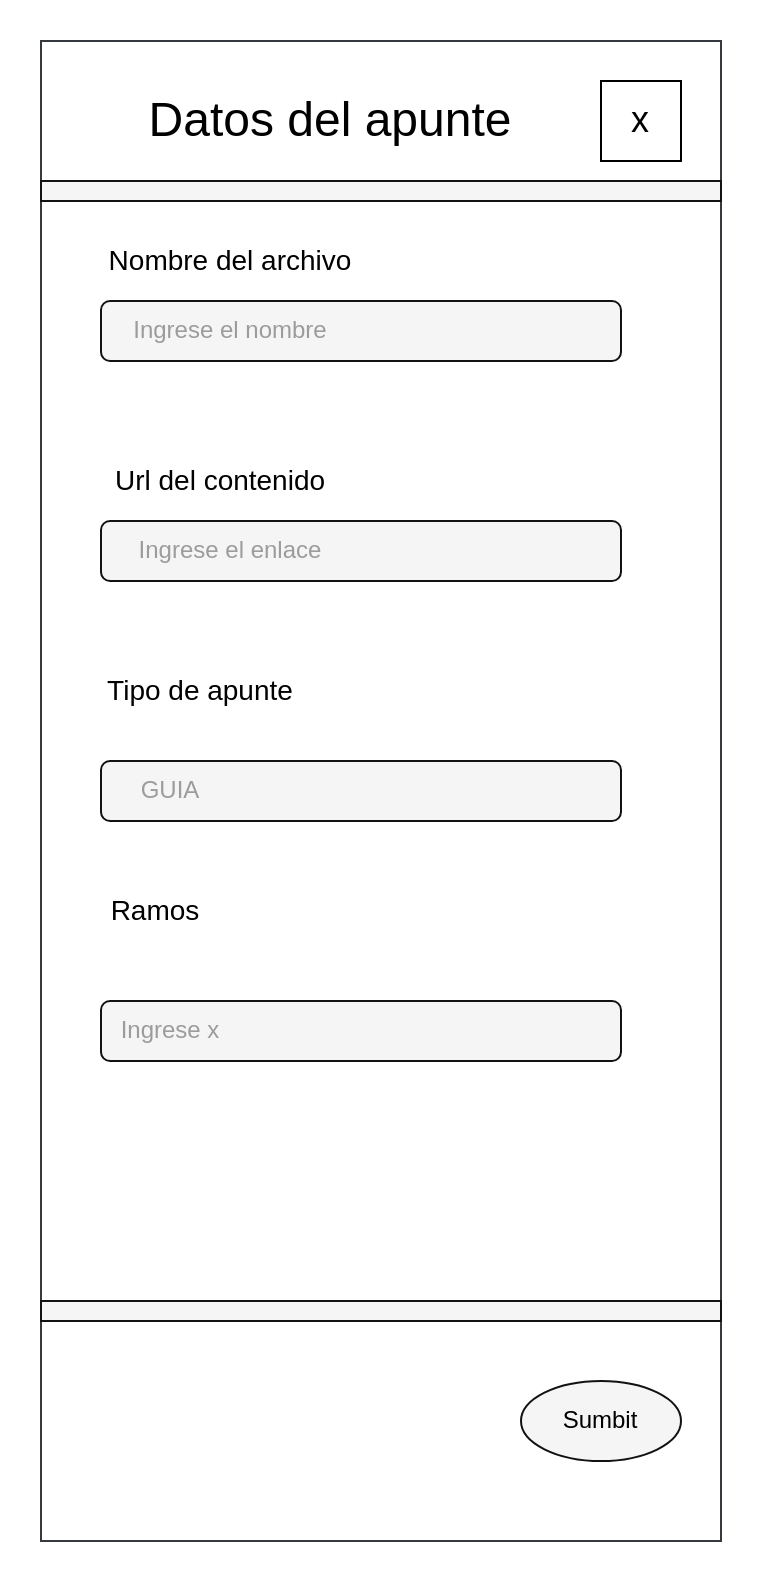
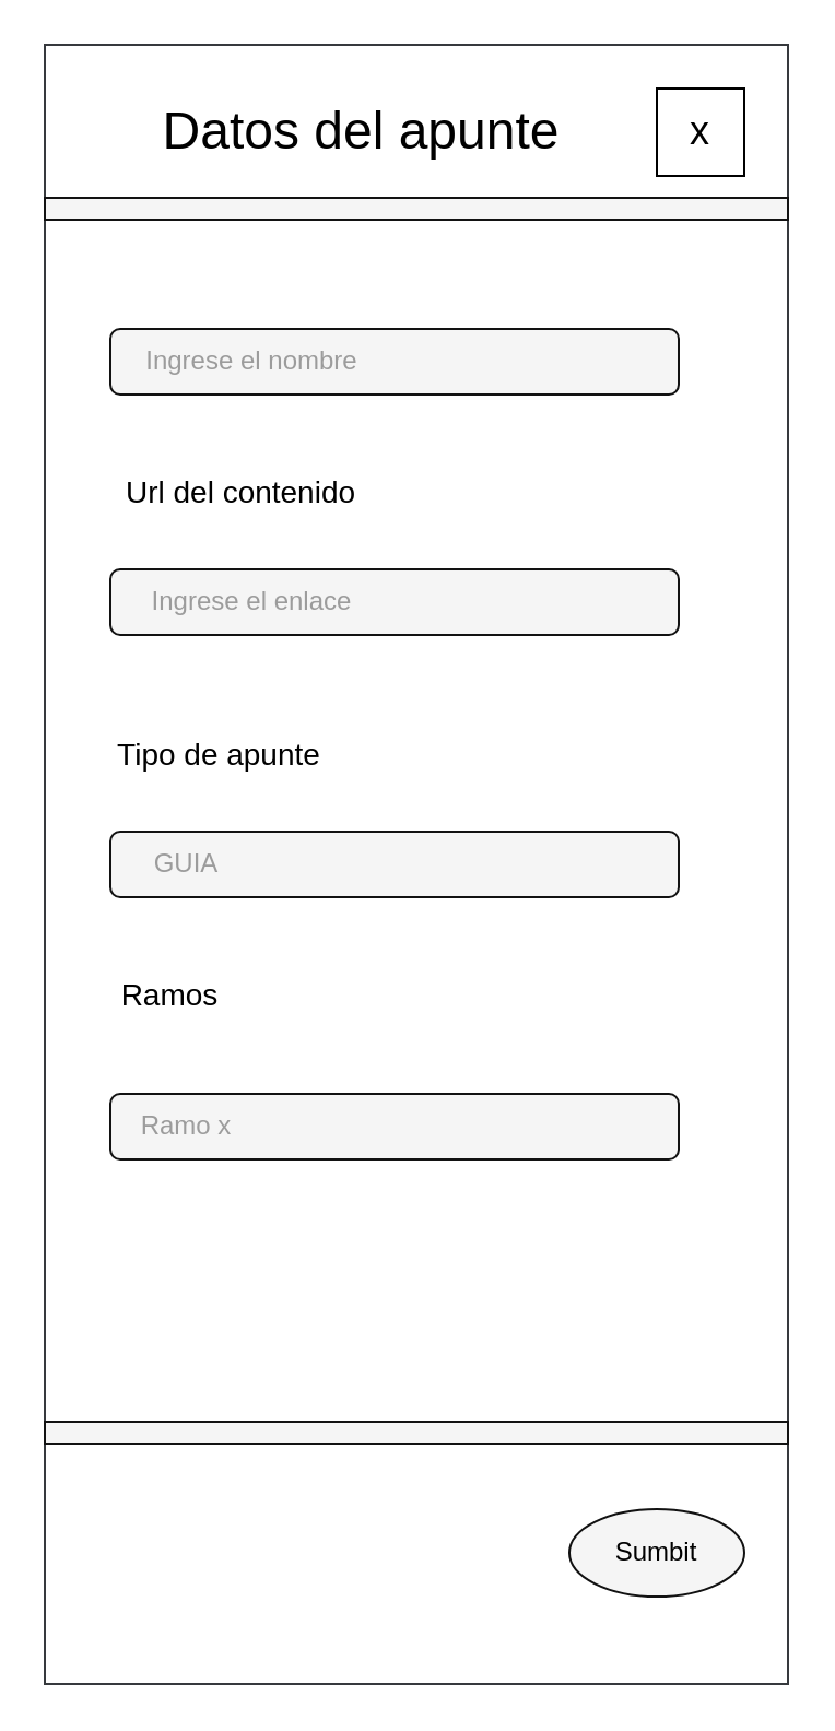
- <mxCell id="6" value="&lt;font color=&quot;#000000&quot; style=&quot;background-color: rgb(255 , 255 , 255) ; font-size: 14px&quot;&gt;Nombre del archivo&lt;/font&gt;" style="text;html=1;strokeColor=none;fillColor=none;align=center;verticalAlign=middle;whiteSpace=wrap;rounded=0;" vertex="1" parent="1"><mxGeometry x="45" y="110" width="140" height="40" as="geometry" /></mxCell>
- <mxCell id="9" value="&lt;font color=&quot;#000000&quot; style=&quot;background-color: rgb(255 , 255 , 255) ; font-size: 14px&quot;&gt;Url del contenido&lt;/font&gt;" style="text;html=1;strokeColor=none;fillColor=none;align=center;verticalAlign=middle;whiteSpace=wrap;rounded=0;" vertex="1" parent="1"><mxGeometry x="40" y="220" width="140" height="40" as="geometry" /></mxCell>
+ <mxCell id="9" value="&lt;font color=&quot;#000000&quot; style=&quot;background-color: rgb(255 , 255 , 255) ; font-size: 14px&quot;&gt;Url del contenido&lt;/font&gt;" style="text;html=1;strokeColor=none;fillColor=none;align=center;verticalAlign=middle;whiteSpace=wrap;rounded=0;" vertex="1" parent="1"><mxGeometry x="40" y="205" width="140" height="40" as="geometry" /></mxCell>
- <mxCell id="17" value="&lt;font color=&quot;#9c9c9c&quot;&gt;Ingrese x&lt;/font&gt;" style="text;html=1;strokeColor=none;fillColor=none;align=center;verticalAlign=middle;whiteSpace=wrap;rounded=0;" vertex="1" parent="1"><mxGeometry x="30" y="505" width="110" height="20" as="geometry" /></mxCell>
+ <mxCell id="17" value="&lt;font color=&quot;#9c9c9c&quot;&gt;Ramo x&lt;/font&gt;" style="text;html=1;strokeColor=none;fillColor=none;align=center;verticalAlign=middle;whiteSpace=wrap;rounded=0;" vertex="1" parent="1"><mxGeometry x="30" y="505" width="110" height="20" as="geometry" /></mxCell>
